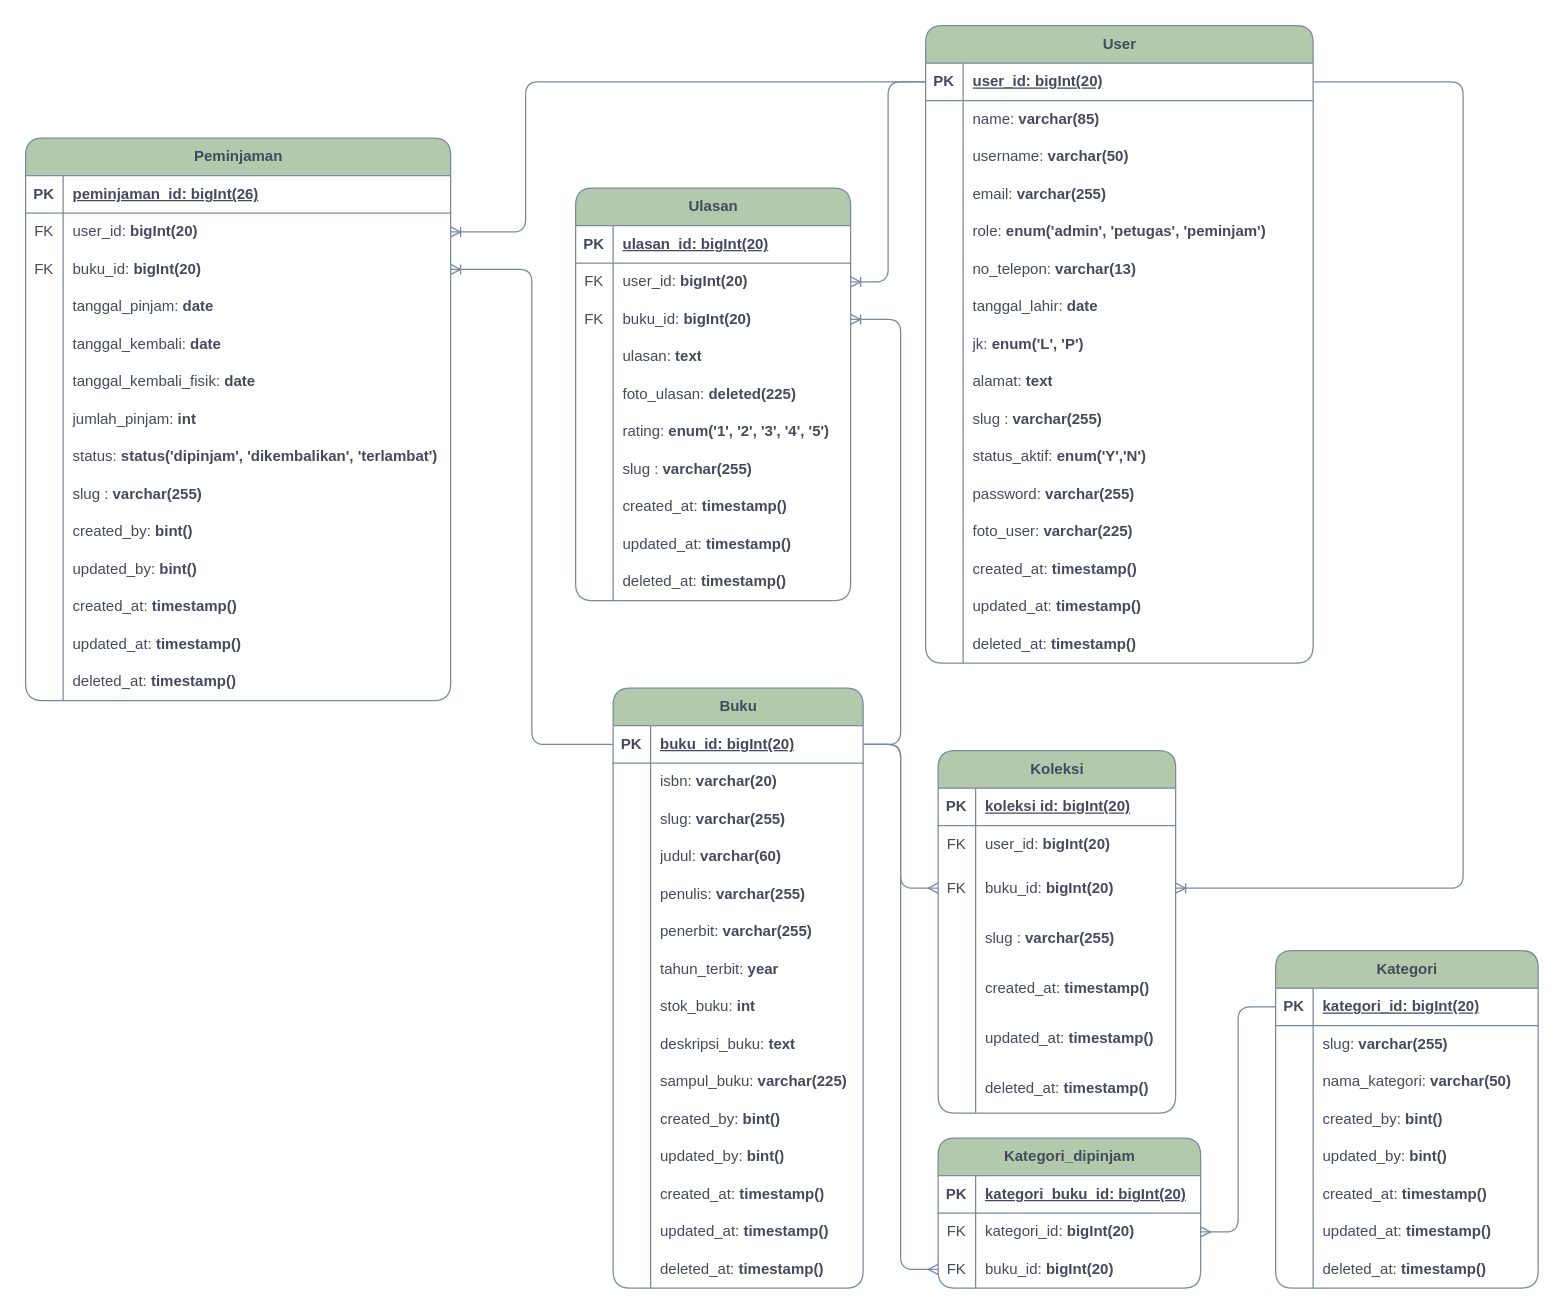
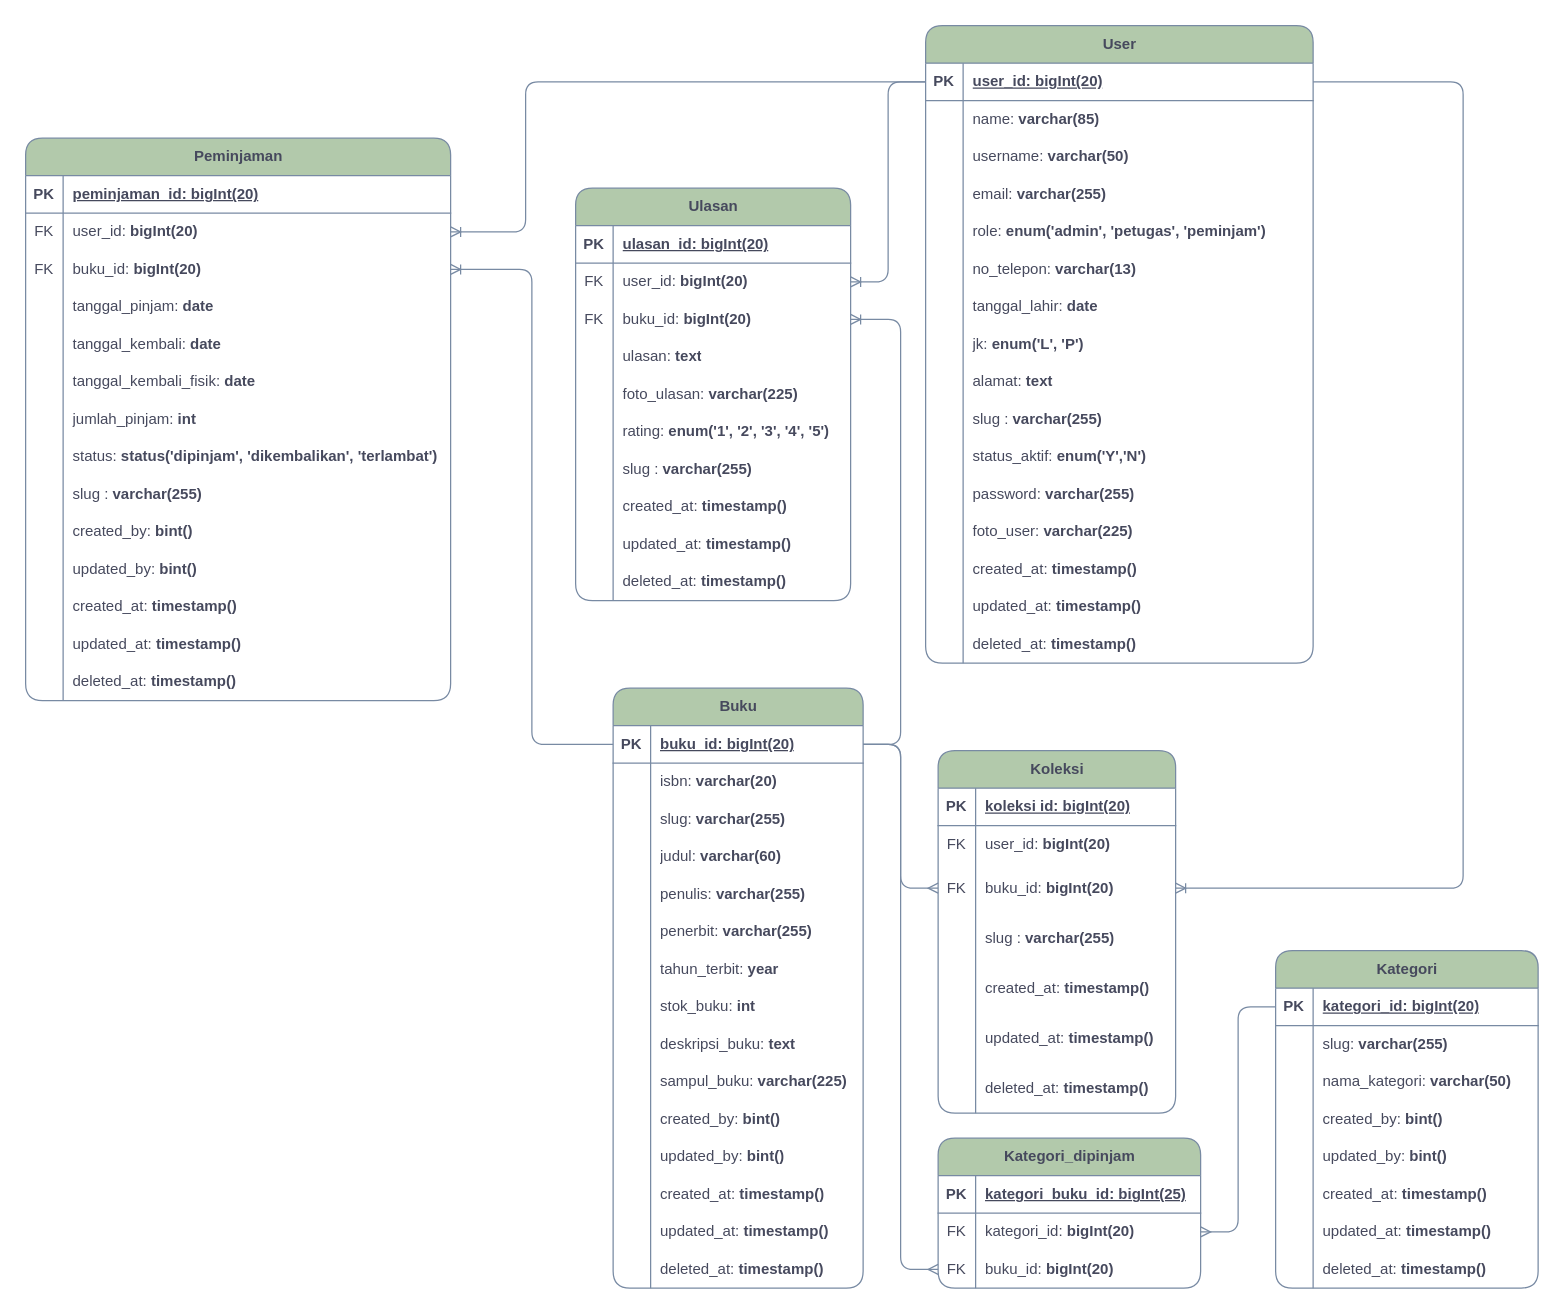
- <mxCell id="163" value="peminjaman_id: bigInt(26)" style="shape=partialRectangle;connectable=0;fillColor=none;top=0;left=0;bottom=0;right=0;align=left;spacingLeft=6;fontStyle=5;overflow=hidden;whiteSpace=wrap;html=1;rounded=1;labelBackgroundColor=none;strokeColor=#788AA3;fontColor=#46495D;" parent="161" vertex="1"><mxGeometry x="30" width="310" height="30" as="geometry"><mxRectangle width="310" height="30" as="alternateBounds" /></mxGeometry></mxCell>
+ <mxCell id="163" value="peminjaman_id: bigInt(20)" style="shape=partialRectangle;connectable=0;fillColor=none;top=0;left=0;bottom=0;right=0;align=left;spacingLeft=6;fontStyle=5;overflow=hidden;whiteSpace=wrap;html=1;rounded=1;labelBackgroundColor=none;strokeColor=#788AA3;fontColor=#46495D;" parent="161" vertex="1"><mxGeometry x="30" width="310" height="30" as="geometry"><mxRectangle width="310" height="30" as="alternateBounds" /></mxGeometry></mxCell>
- <mxCell id="144" value="foto_ulasan:&amp;nbsp;&lt;b style=&quot;border-color: var(--border-color);&quot;&gt;deleted(225)&lt;/b&gt;" style="shape=partialRectangle;connectable=0;fillColor=none;top=0;left=0;bottom=0;right=0;align=left;spacingLeft=6;overflow=hidden;whiteSpace=wrap;html=1;rounded=1;labelBackgroundColor=none;strokeColor=#788AA3;fontColor=#46495D;" parent="142" vertex="1"><mxGeometry x="30" width="190" height="30" as="geometry"><mxRectangle width="190" height="30" as="alternateBounds" /></mxGeometry></mxCell>
+ <mxCell id="144" value="foto_ulasan:&amp;nbsp;&lt;b style=&quot;border-color: var(--border-color);&quot;&gt;varchar(225)&lt;/b&gt;" style="shape=partialRectangle;connectable=0;fillColor=none;top=0;left=0;bottom=0;right=0;align=left;spacingLeft=6;overflow=hidden;whiteSpace=wrap;html=1;rounded=1;labelBackgroundColor=none;strokeColor=#788AA3;fontColor=#46495D;" parent="142" vertex="1"><mxGeometry x="30" width="190" height="30" as="geometry"><mxRectangle width="190" height="30" as="alternateBounds" /></mxGeometry></mxCell>
- <mxCell id="100" value="kategori_buku_id: bigInt(20)" style="shape=partialRectangle;connectable=0;fillColor=none;top=0;left=0;bottom=0;right=0;align=left;spacingLeft=6;fontStyle=5;overflow=hidden;whiteSpace=wrap;html=1;rounded=1;labelBackgroundColor=none;strokeColor=#788AA3;fontColor=#46495D;" parent="98" vertex="1"><mxGeometry x="30" width="180" height="30" as="geometry"><mxRectangle width="180" height="30" as="alternateBounds" /></mxGeometry></mxCell>
+ <mxCell id="100" value="kategori_buku_id: bigInt(25)" style="shape=partialRectangle;connectable=0;fillColor=none;top=0;left=0;bottom=0;right=0;align=left;spacingLeft=6;fontStyle=5;overflow=hidden;whiteSpace=wrap;html=1;rounded=1;labelBackgroundColor=none;strokeColor=#788AA3;fontColor=#46495D;" parent="98" vertex="1"><mxGeometry x="30" width="180" height="30" as="geometry"><mxRectangle width="180" height="30" as="alternateBounds" /></mxGeometry></mxCell>
